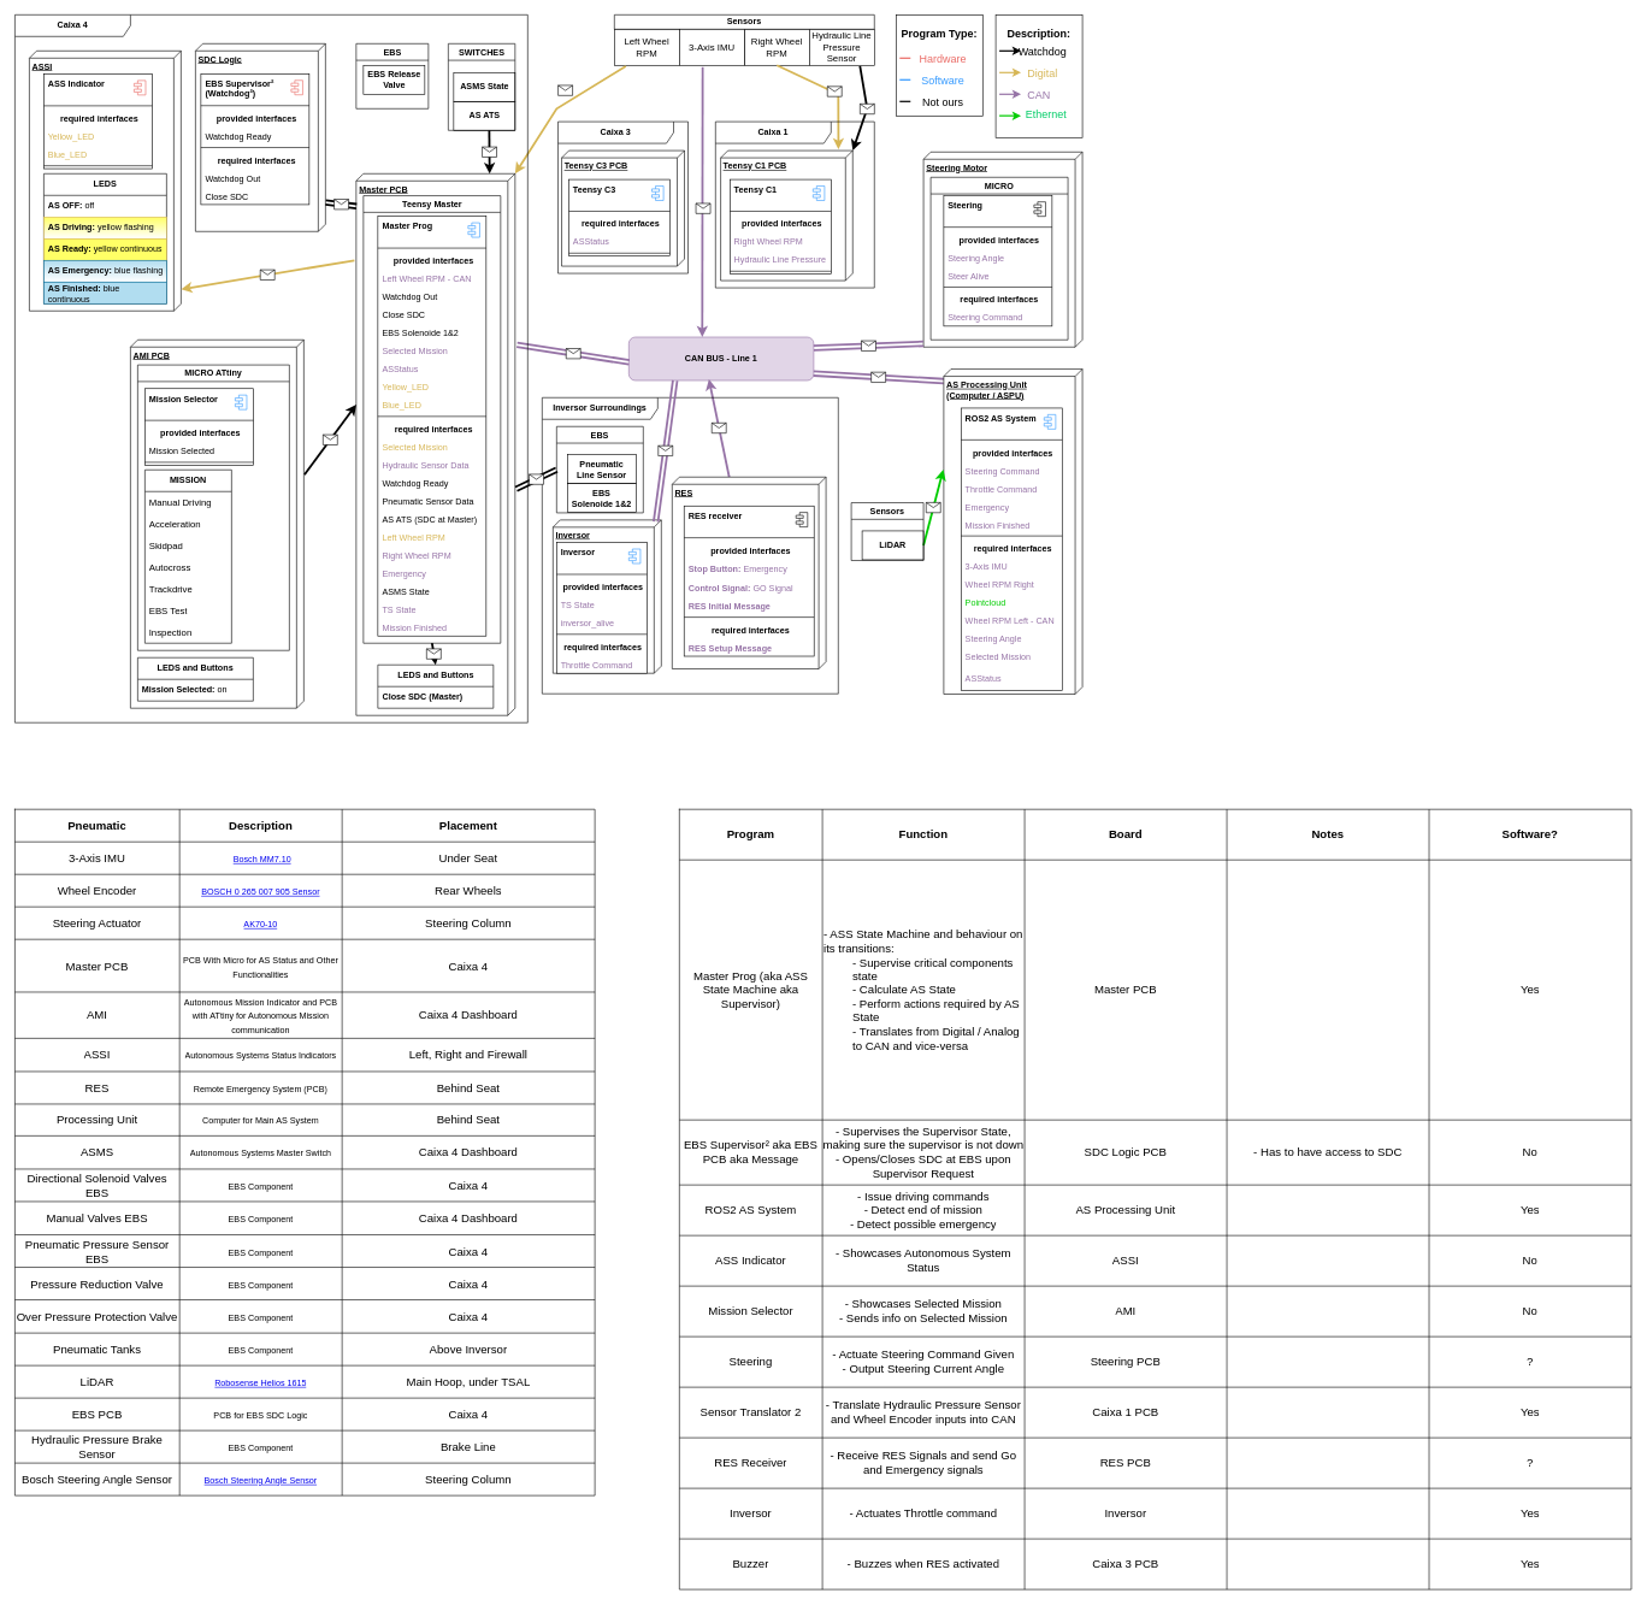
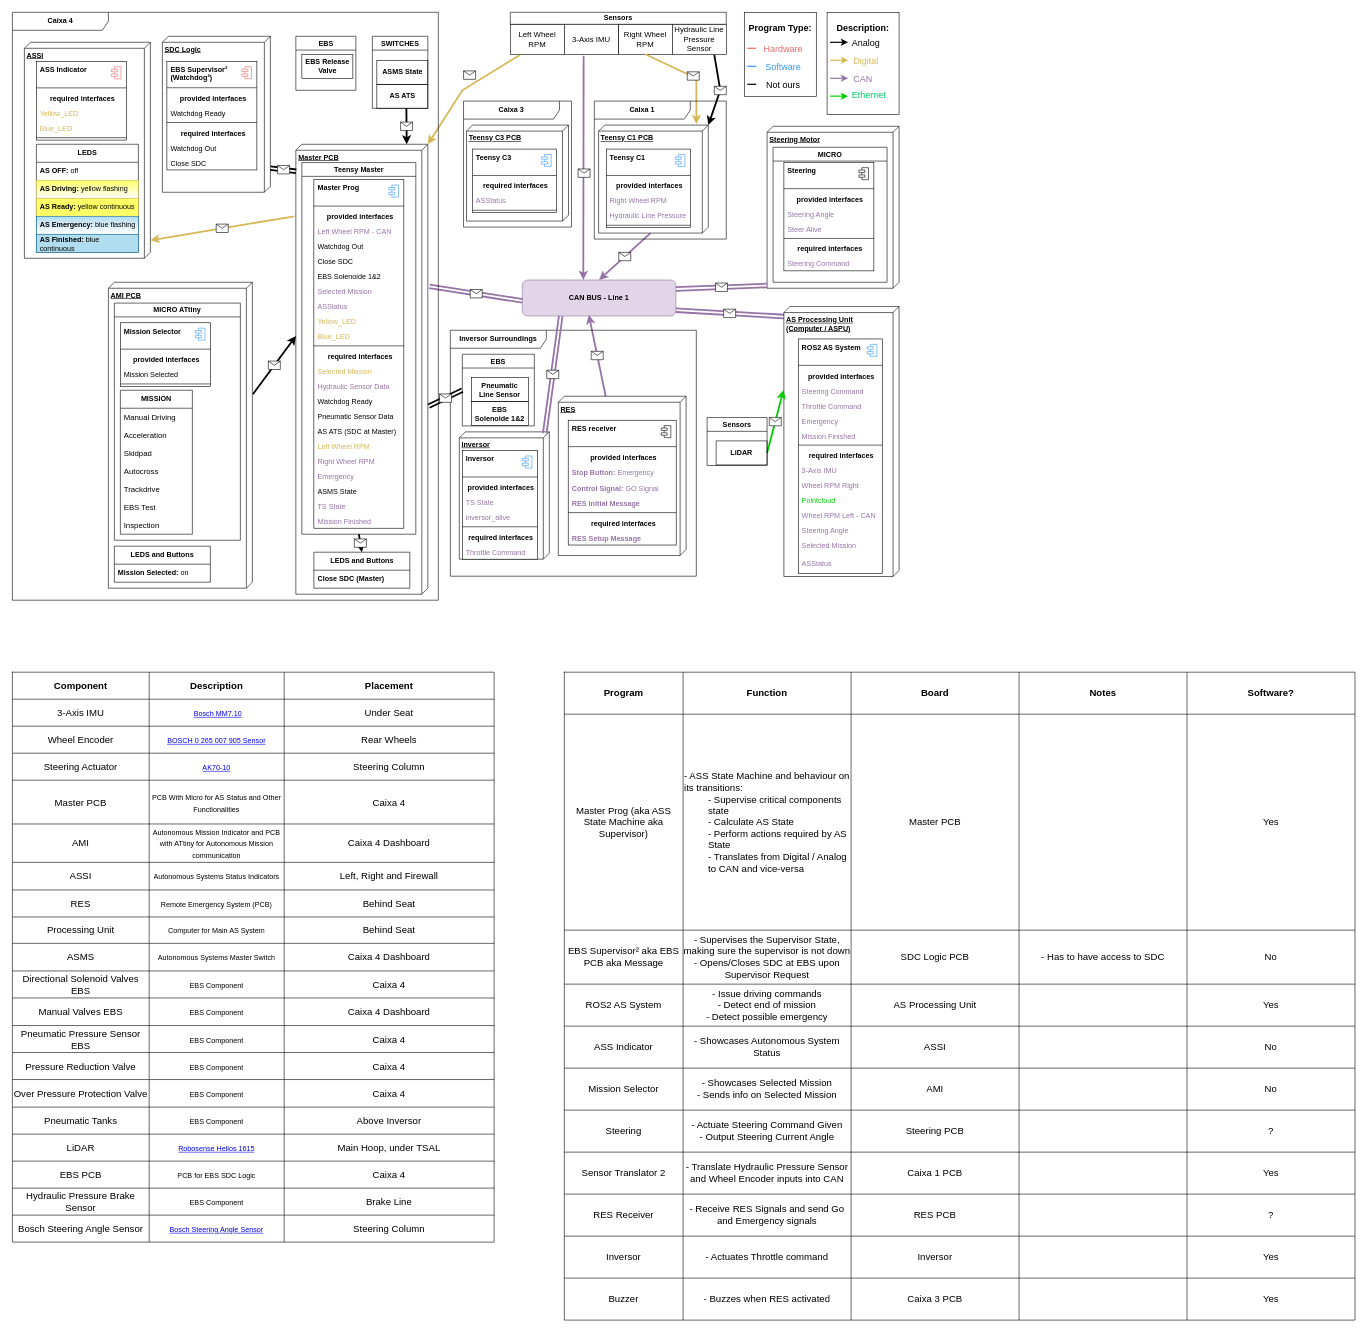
- <mxCell id="11" value="&lt;span style=&quot;font-size: 15px;&quot;&gt;Watchdog&lt;/span&gt;" style="text;html=1;strokeColor=none;fillColor=none;align=center;verticalAlign=middle;whiteSpace=wrap;rounded=0;" parent="1" vertex="1"><mxGeometry x="1403" y="60" width="80" height="20" as="geometry" /></mxCell>
+ <mxCell id="11" value="&lt;span style=&quot;font-size: 15px;&quot;&gt;Analog&lt;/span&gt;" style="text;html=1;strokeColor=none;fillColor=none;align=center;verticalAlign=middle;whiteSpace=wrap;rounded=0;" parent="1" vertex="1"><mxGeometry x="1403" y="60" width="80" height="20" as="geometry" /></mxCell>
+ <mxCell id="24" value="" style="endArrow=none;html=1;rounded=0;strokeWidth=3;fillColor=#e1d5e7;strokeColor=#9673a6;exitX=0.5;exitY=0;exitDx=0;exitDy=0;endFill=0;startArrow=classic;startFill=1;entryX=0;entryY=0;entryDx=180;entryDy=96.42;entryPerimeter=0;" parent="1" source="3" target="58" edge="1"><mxGeometry relative="1" as="geometry"><mxPoint x="882" y="466.25" as="sourcePoint" /><mxPoint x="767" y="660" as="targetPoint" /></mxGeometry></mxCell>
+ <mxCell id="25" value="" style="shape=message;html=1;outlineConnect=0;" parent="24" vertex="1"><mxGeometry width="20" height="14" relative="1" as="geometry"><mxPoint x="-10" y="-7" as="offset" /></mxGeometry></mxCell>
- <mxCell id="69" value="Pneumatic" style="shape=partialRectangle;html=1;whiteSpace=wrap;connectable=0;strokeColor=default;overflow=hidden;fillColor=none;top=0;left=0;bottom=0;right=0;pointerEvents=1;fontSize=16;fontStyle=1;strokeWidth=1;perimeterSpacing=0;" parent="68" vertex="1"><mxGeometry width="228" height="45" as="geometry"><mxRectangle width="228" height="45" as="alternateBounds" /></mxGeometry></mxCell>
+ <mxCell id="69" value="Component" style="shape=partialRectangle;html=1;whiteSpace=wrap;connectable=0;strokeColor=default;overflow=hidden;fillColor=none;top=0;left=0;bottom=0;right=0;pointerEvents=1;fontSize=16;fontStyle=1;strokeWidth=1;perimeterSpacing=0;" parent="68" vertex="1"><mxGeometry width="228" height="45" as="geometry"><mxRectangle width="228" height="45" as="alternateBounds" /></mxGeometry></mxCell>
